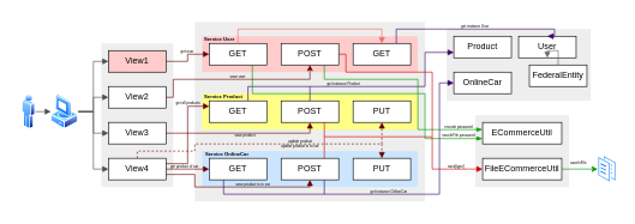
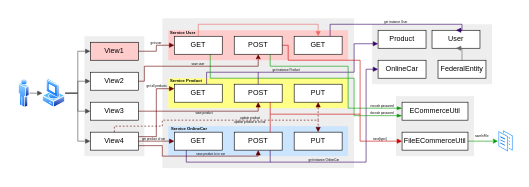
- <mxCell id="16" value="FederalEntity" style="rounded=0;whiteSpace=wrap;html=1;" vertex="1" parent="1"><mxGeometry x="735" y="90" width="80" height="30" as="geometry" /></mxCell>
+ <mxCell id="16" value="FederalEntity" style="rounded=0;whiteSpace=wrap;html=1;" vertex="1" parent="1"><mxGeometry x="730" y="100" width="80" height="30" as="geometry" /></mxCell>
- <mxCell id="57" value="saveInFile password" style="text;html=1;align=center;verticalAlign=middle;whiteSpace=wrap;rounded=0;fontSize=5;" vertex="1" parent="1"><mxGeometry x="597" y="182" width="80" height="10" as="geometry" /></mxCell>
+ <mxCell id="57" value="decode password" style="text;html=1;align=center;verticalAlign=middle;whiteSpace=wrap;rounded=0;fontSize=5;" vertex="1" parent="1"><mxGeometry x="597" y="182" width="80" height="10" as="geometry" /></mxCell>
